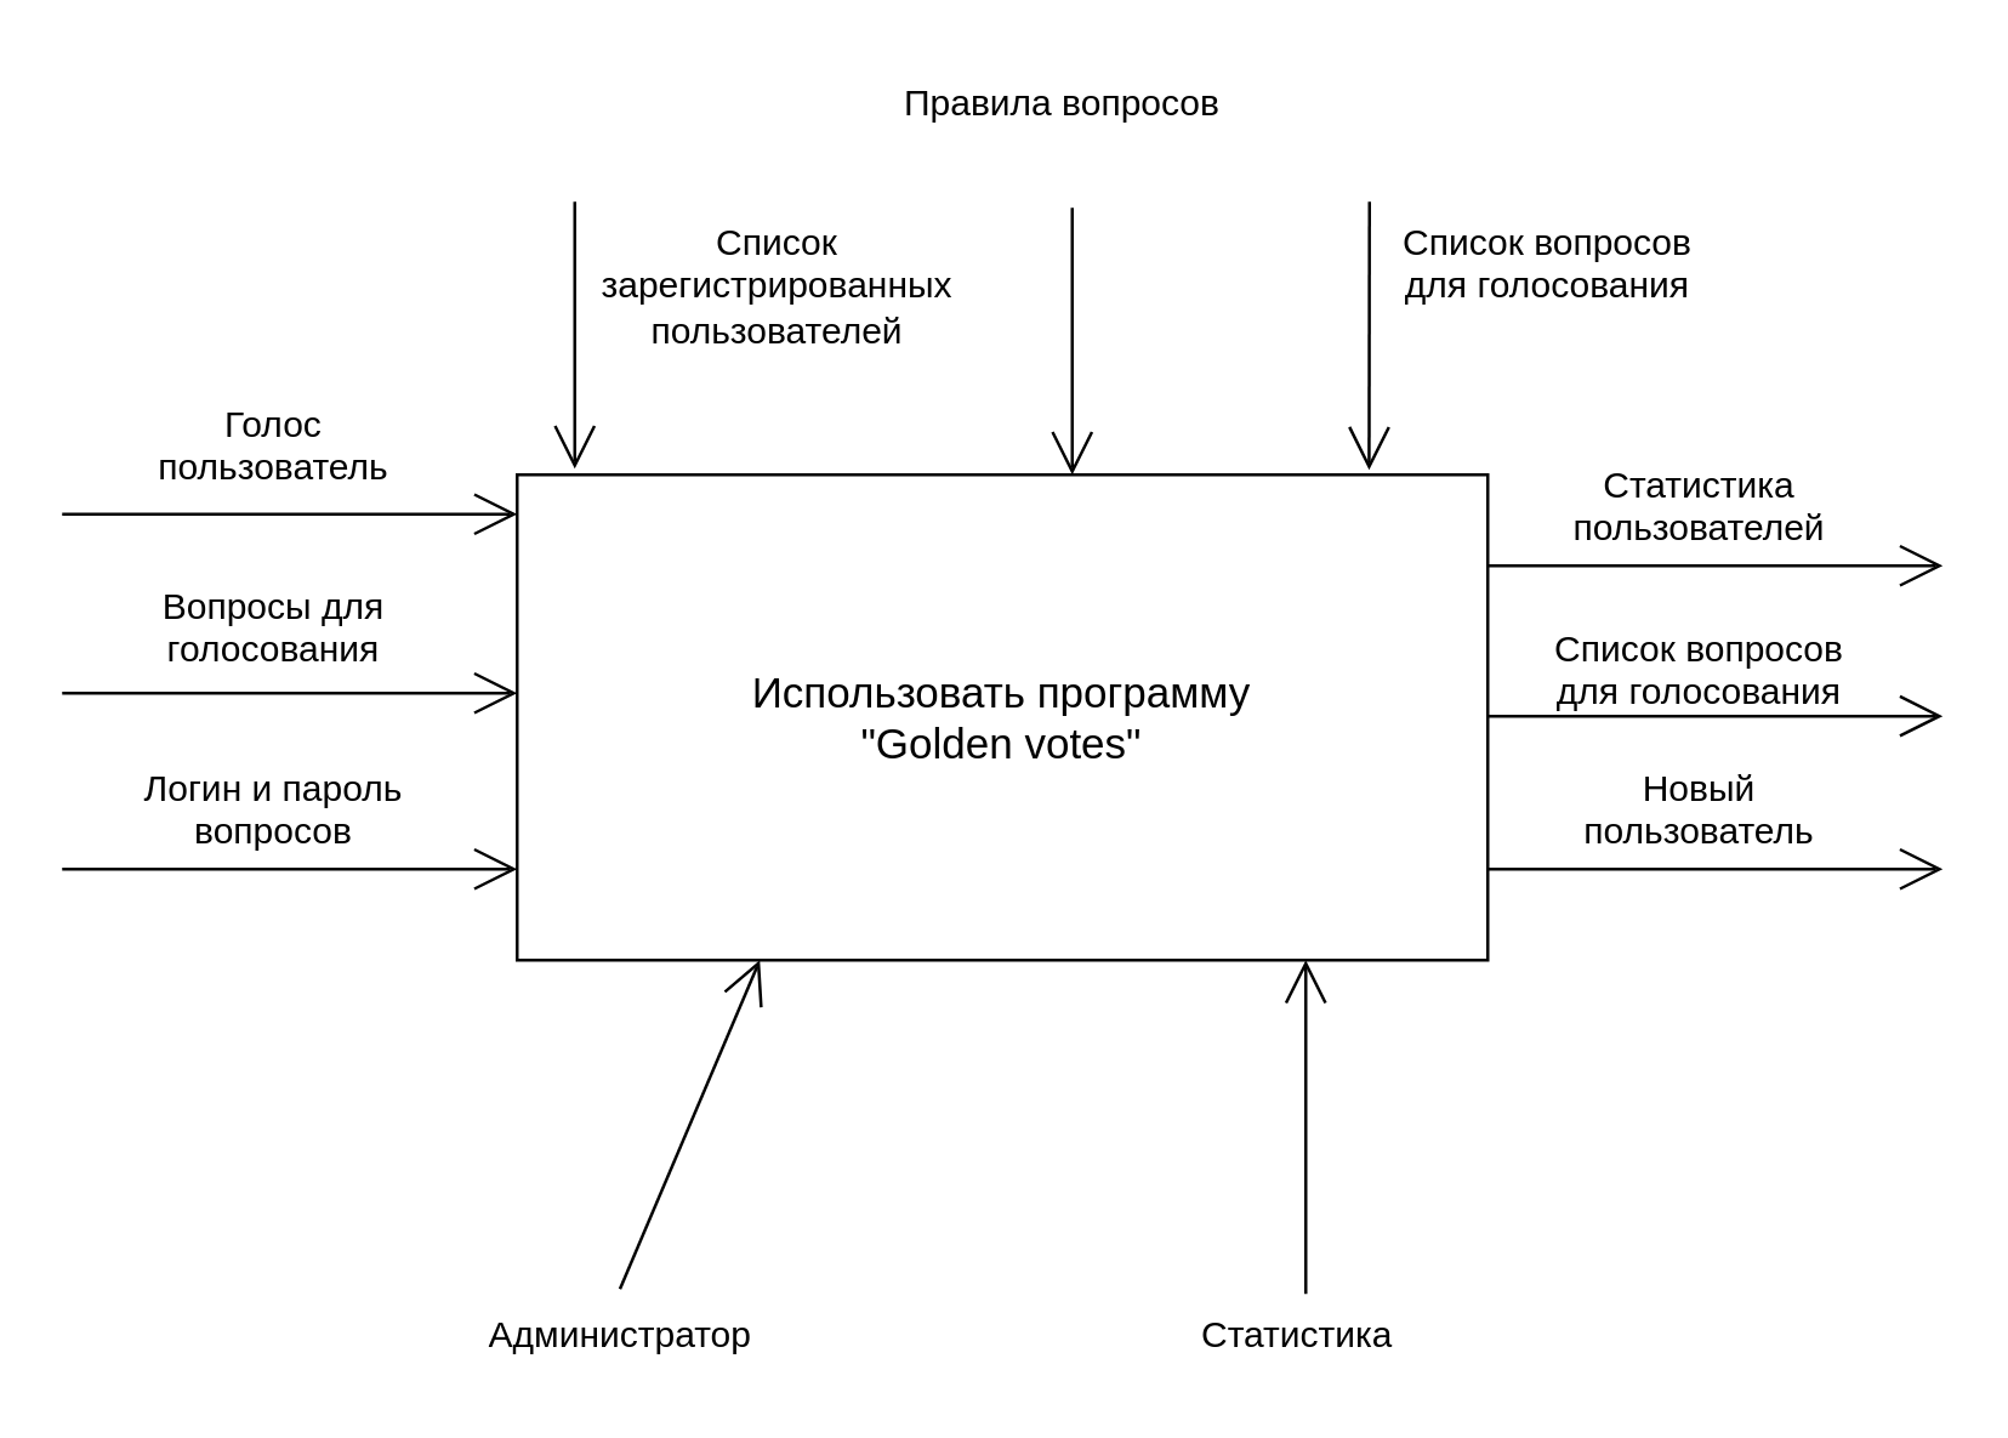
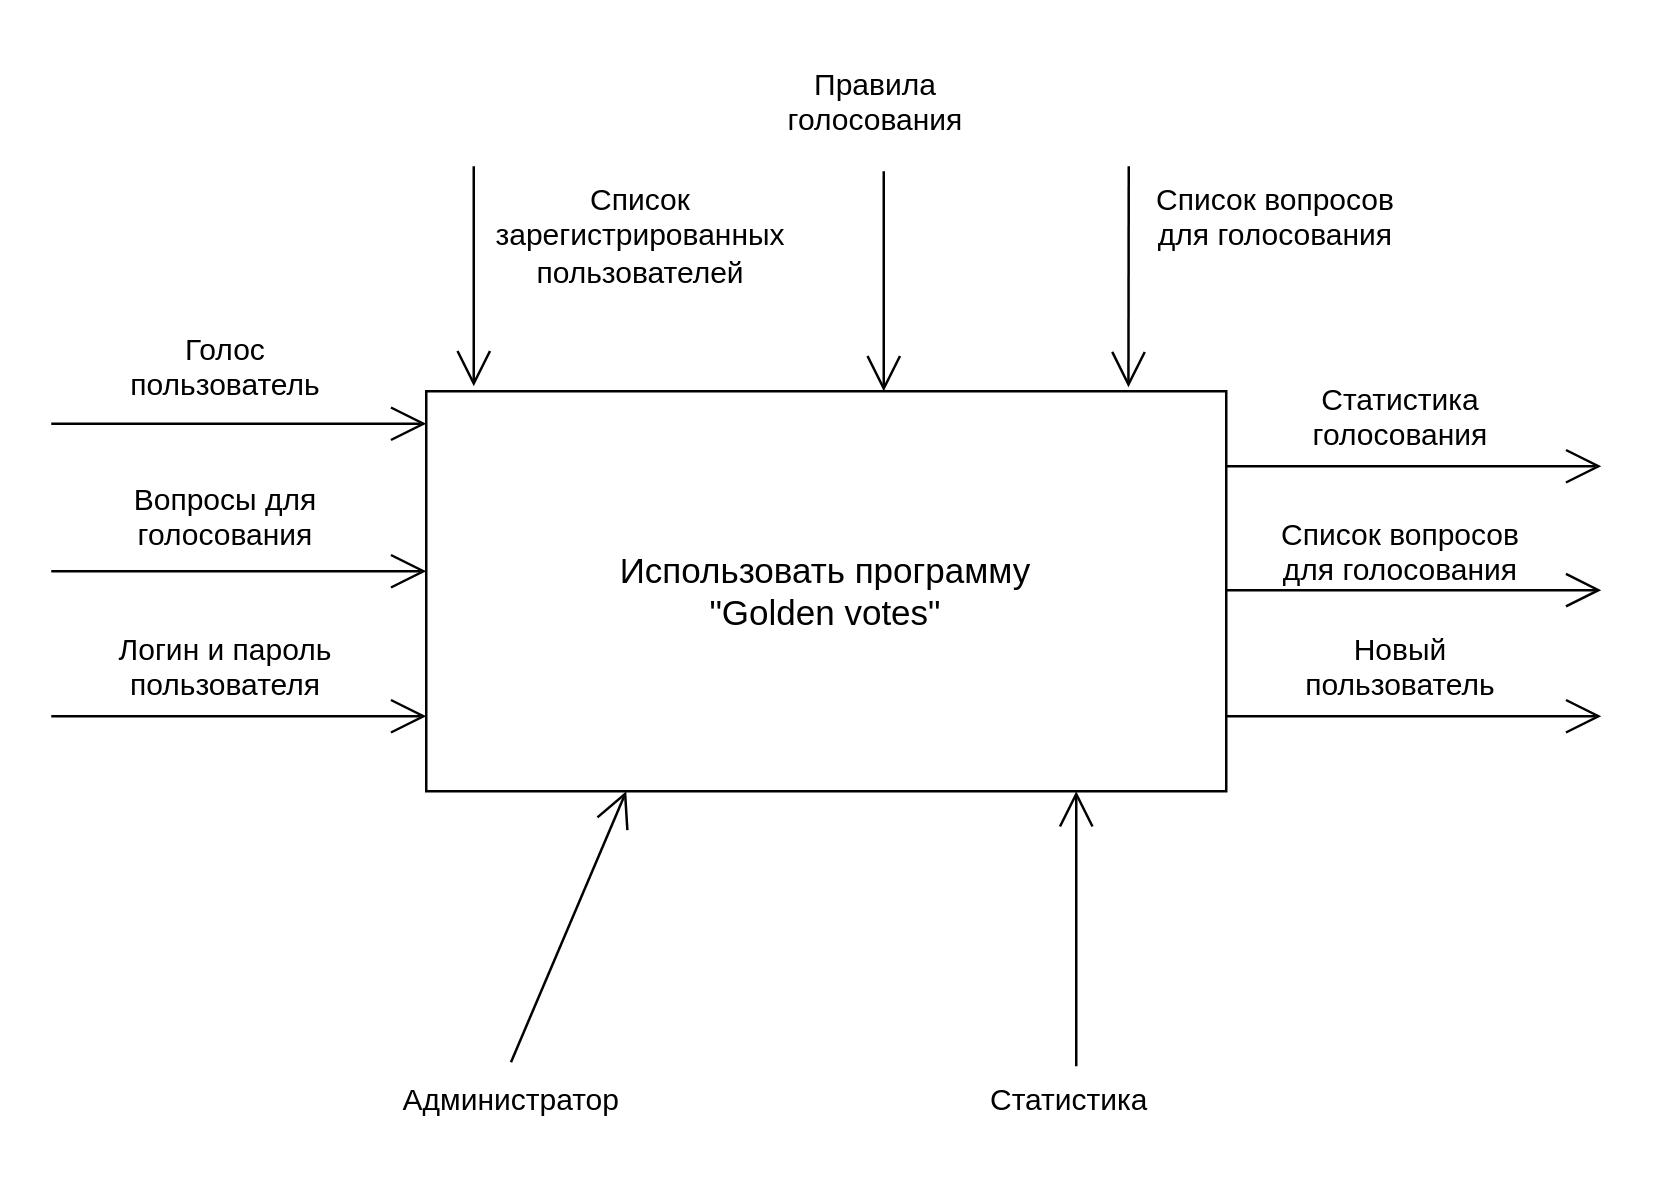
- <mxCell id="16" value="Правила вопросов" style="text;strokeColor=none;fillColor=none;align=center;verticalAlign=top;spacingLeft=4;spacingRight=4;overflow=hidden;rotatable=0;points=[[0,0.5],[1,0.5]];portConstraint=eastwest;whiteSpace=wrap;html=1;" parent="1" vertex="1"><mxGeometry x="290" y="20" width="120" height="46" as="geometry" /></mxCell>
+ <mxCell id="16" value="Правила голосования" style="text;strokeColor=none;fillColor=none;align=center;verticalAlign=top;spacingLeft=4;spacingRight=4;overflow=hidden;rotatable=0;points=[[0,0.5],[1,0.5]];portConstraint=eastwest;whiteSpace=wrap;html=1;" parent="1" vertex="1"><mxGeometry x="290" y="20" width="120" height="46" as="geometry" /></mxCell>
- <mxCell id="20" value="Статистика пользователей" style="text;strokeColor=none;fillColor=none;align=center;verticalAlign=top;spacingLeft=4;spacingRight=4;overflow=hidden;rotatable=0;points=[[0,0.5],[1,0.5]];portConstraint=eastwest;whiteSpace=wrap;html=1;" parent="1" vertex="1"><mxGeometry x="500" y="146" width="120" height="40" as="geometry" /></mxCell>
+ <mxCell id="20" value="Статистика голосования" style="text;strokeColor=none;fillColor=none;align=center;verticalAlign=top;spacingLeft=4;spacingRight=4;overflow=hidden;rotatable=0;points=[[0,0.5],[1,0.5]];portConstraint=eastwest;whiteSpace=wrap;html=1;" parent="1" vertex="1"><mxGeometry x="500" y="146" width="120" height="40" as="geometry" /></mxCell>
- <mxCell id="15" value="Логин и пароль вопросов" style="text;strokeColor=none;fillColor=none;align=center;verticalAlign=top;spacingLeft=4;spacingRight=4;overflow=hidden;rotatable=0;points=[[0,0.5],[1,0.5]];portConstraint=eastwest;whiteSpace=wrap;html=1;" parent="1" vertex="1"><mxGeometry x="30" y="246" width="120" height="36" as="geometry" /></mxCell>
+ <mxCell id="15" value="Логин и пароль пользователя" style="text;strokeColor=none;fillColor=none;align=center;verticalAlign=top;spacingLeft=4;spacingRight=4;overflow=hidden;rotatable=0;points=[[0,0.5],[1,0.5]];portConstraint=eastwest;whiteSpace=wrap;html=1;" parent="1" vertex="1"><mxGeometry x="30" y="246" width="120" height="36" as="geometry" /></mxCell>
